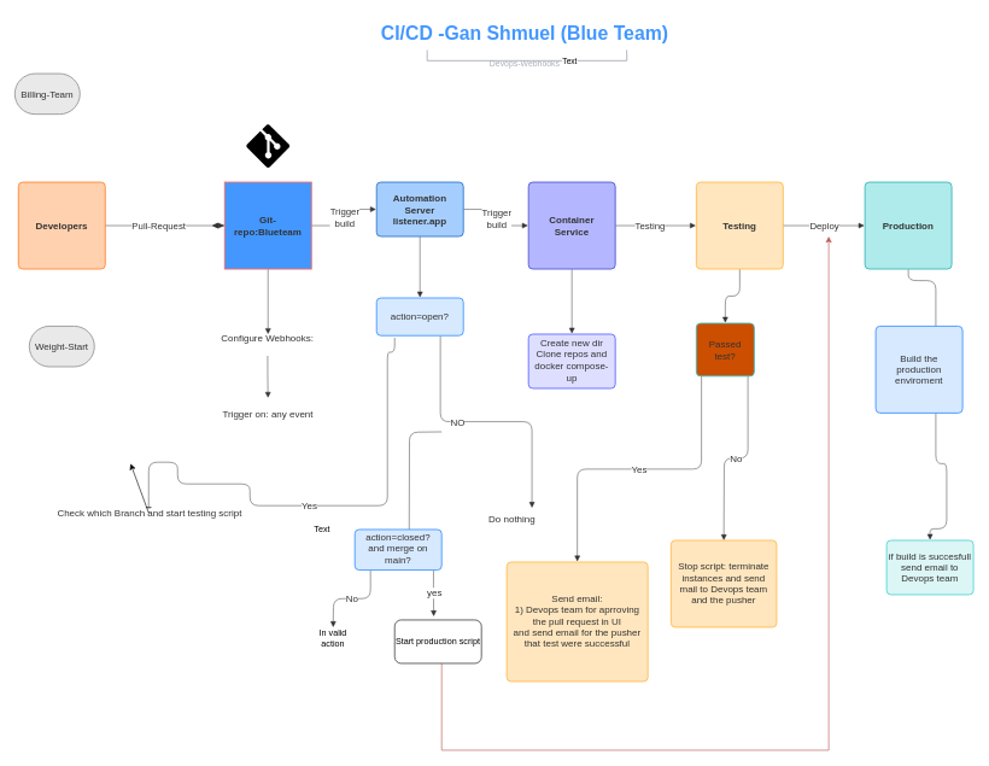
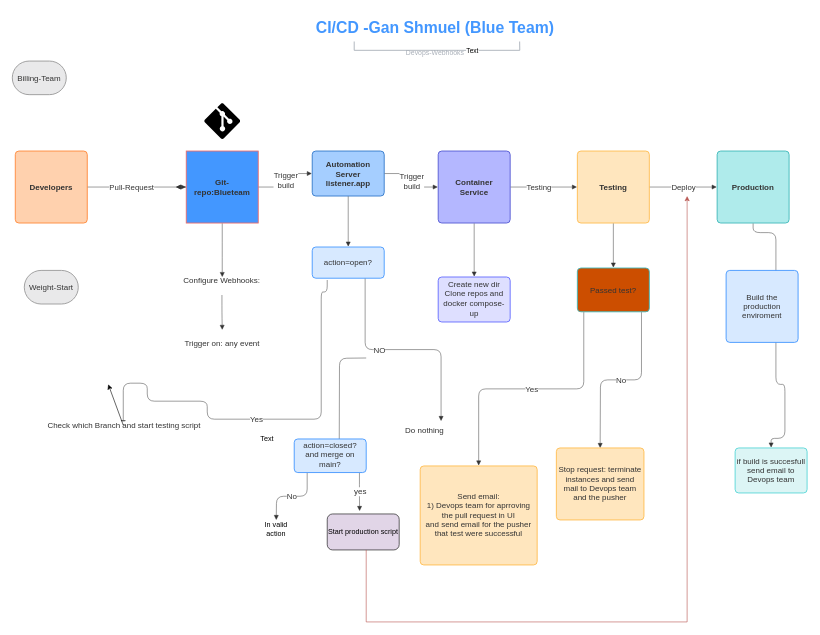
- <mxCell id="50" value="Passed test?" style="html=1;overflow=block;blockSpacing=1;whiteSpace=wrap;fontSize=13.3;fontColor=#333333;align=center;spacing=3.8;strokeColor=#3fb8b9;strokeOpacity=100;fillOpacity=100;rounded=1;absoluteArcSize=1;arcSize=12;fillColor=#cc4e00;strokeWidth=1.5;lucidId=g_NH~Ve1U~qf;" vertex="1" parent="1"><mxGeometry x="962" y="446" width="80" height="73" as="geometry" /></mxCell>
+ <mxCell id="50" value="Passed test?" style="html=1;overflow=block;blockSpacing=1;whiteSpace=wrap;fontSize=13.3;fontColor=#333333;align=center;spacing=3.8;strokeColor=#3fb8b9;strokeOpacity=100;fillOpacity=100;rounded=1;absoluteArcSize=1;arcSize=12;fillColor=#cc4e00;strokeWidth=1.5;lucidId=g_NH~Ve1U~qf;" vertex="1" parent="1"><mxGeometry x="962" y="446" width="120" height="73" as="geometry" /></mxCell>
- <mxCell id="56" value="Stop script: terminate instances and send mail to Devops team and the pusher " style="html=1;overflow=block;blockSpacing=1;whiteSpace=wrap;fontSize=13.3;fontColor=#333333;align=center;spacing=3.8;strokeColor=#ffbd50;strokeOpacity=100;fillOpacity=100;rounded=1;absoluteArcSize=1;arcSize=12;fillColor=#ffe6be;strokeWidth=1.5;lucidId=YaOHie66-zii;" vertex="1" parent="1"><mxGeometry x="927" y="746" width="146" height="120" as="geometry" /></mxCell>
+ <mxCell id="56" value="Stop request: terminate instances and send mail to Devops team and the pusher " style="html=1;overflow=block;blockSpacing=1;whiteSpace=wrap;fontSize=13.3;fontColor=#333333;align=center;spacing=3.8;strokeColor=#ffbd50;strokeOpacity=100;fillOpacity=100;rounded=1;absoluteArcSize=1;arcSize=12;fillColor=#ffe6be;strokeWidth=1.5;lucidId=YaOHie66-zii;" vertex="1" parent="1"><mxGeometry x="927" y="746" width="146" height="120" as="geometry" /></mxCell>
- <mxCell id="66" value="Start production script" style="rounded=1;whiteSpace=wrap;html=1;" vertex="1" parent="1"><mxGeometry x="545" y="856" width="120" height="60" as="geometry" /></mxCell>
+ <mxCell id="66" value="Start production script" style="rounded=1;whiteSpace=wrap;html=1;fillColor=#e1d5e7;" vertex="1" parent="1"><mxGeometry x="545" y="856" width="120" height="60" as="geometry" /></mxCell>
